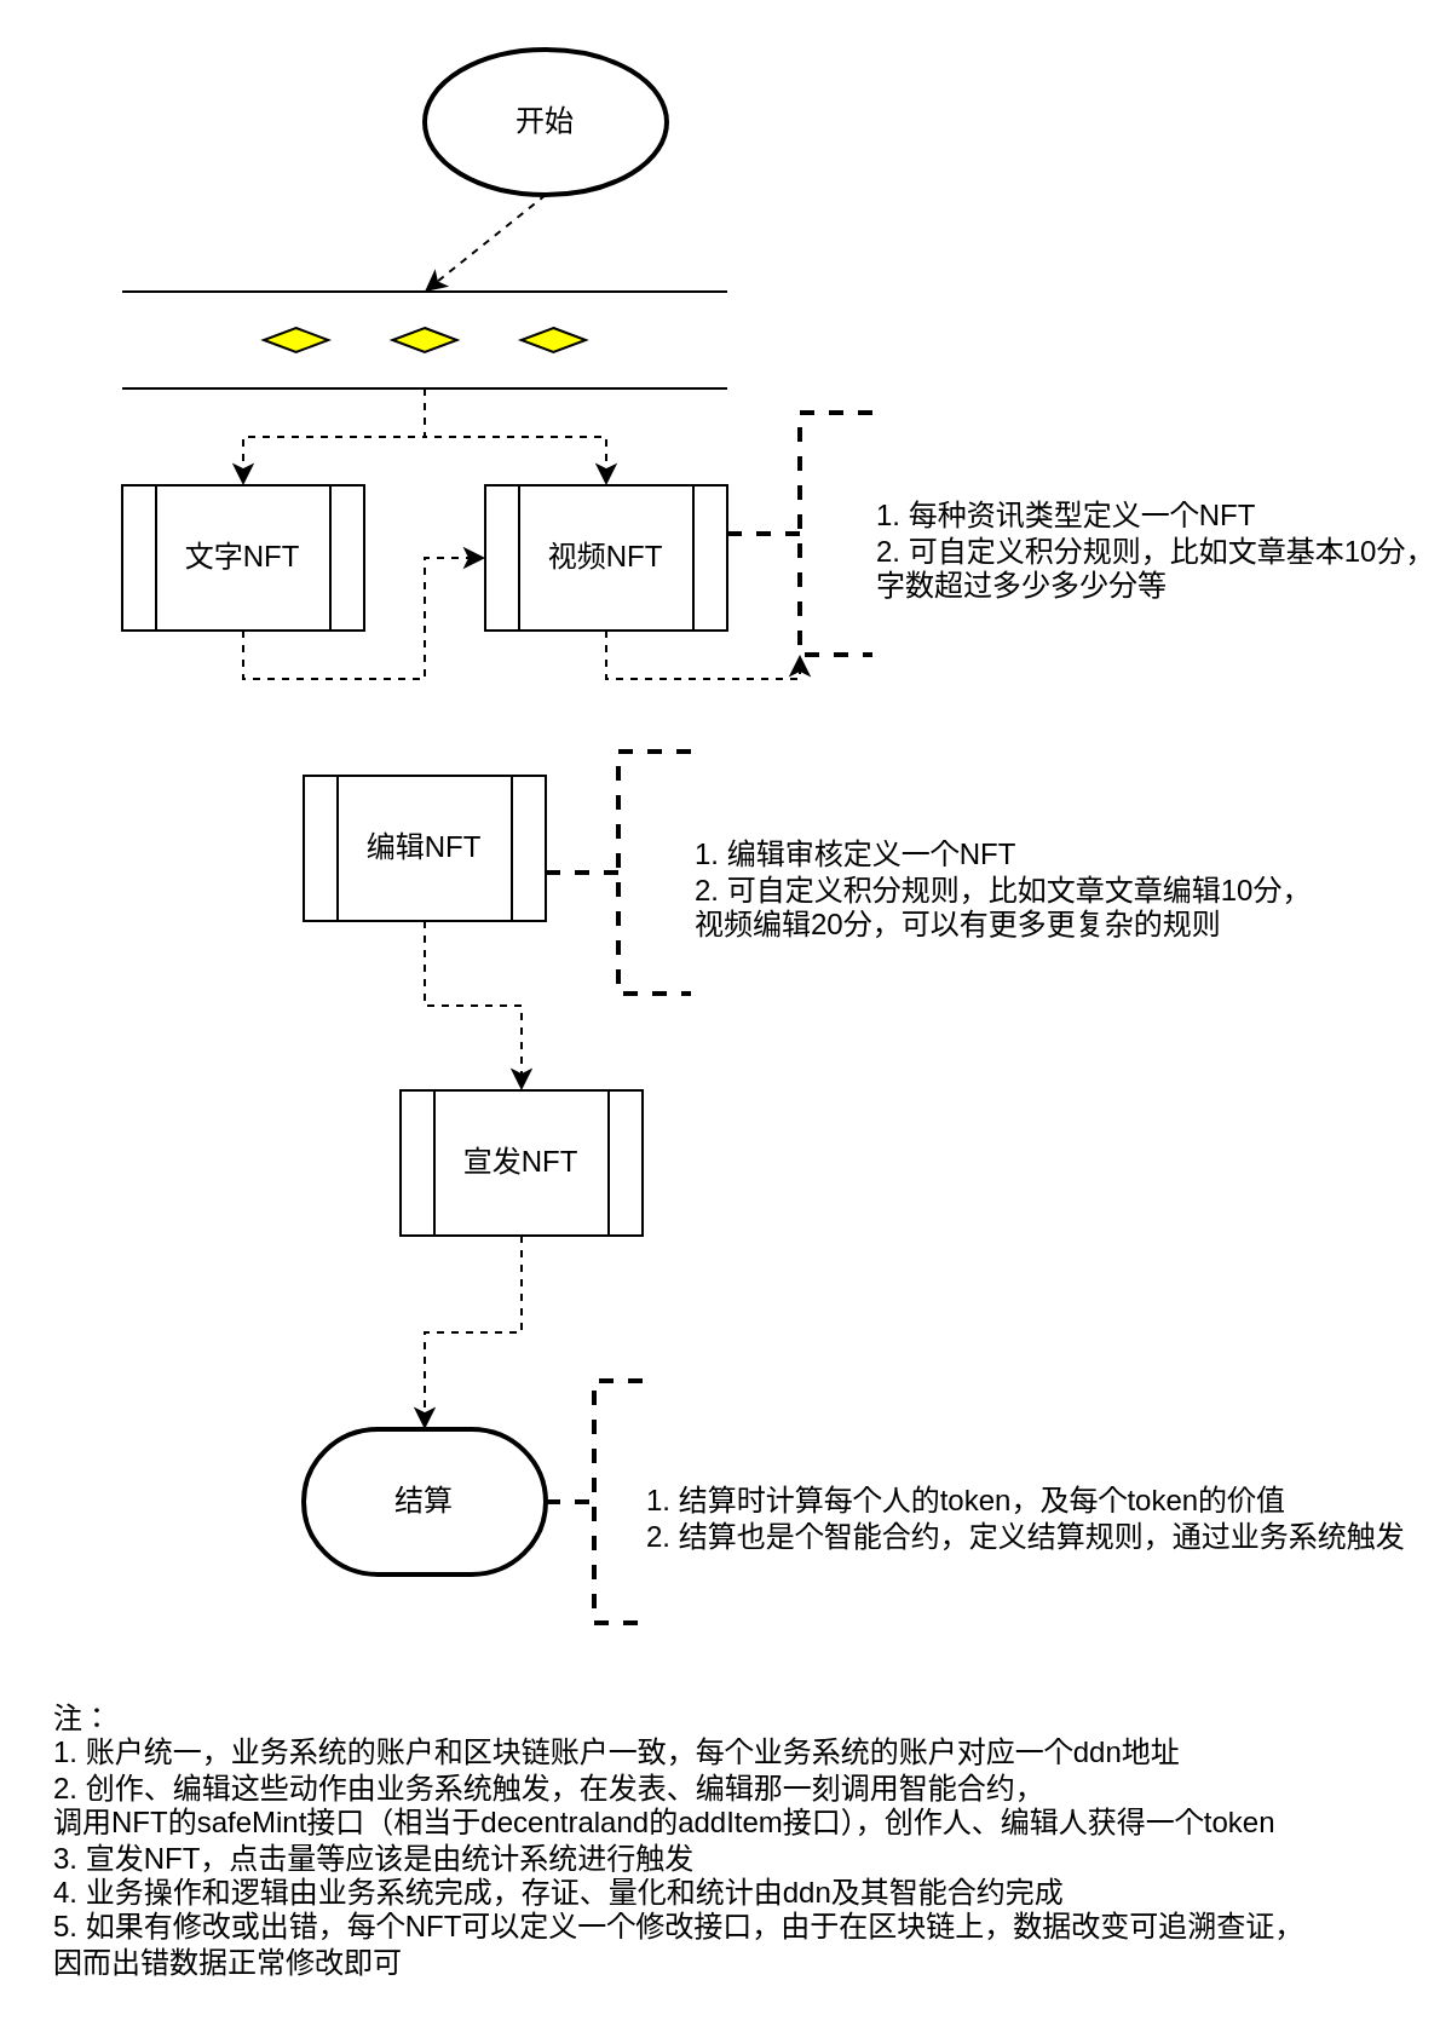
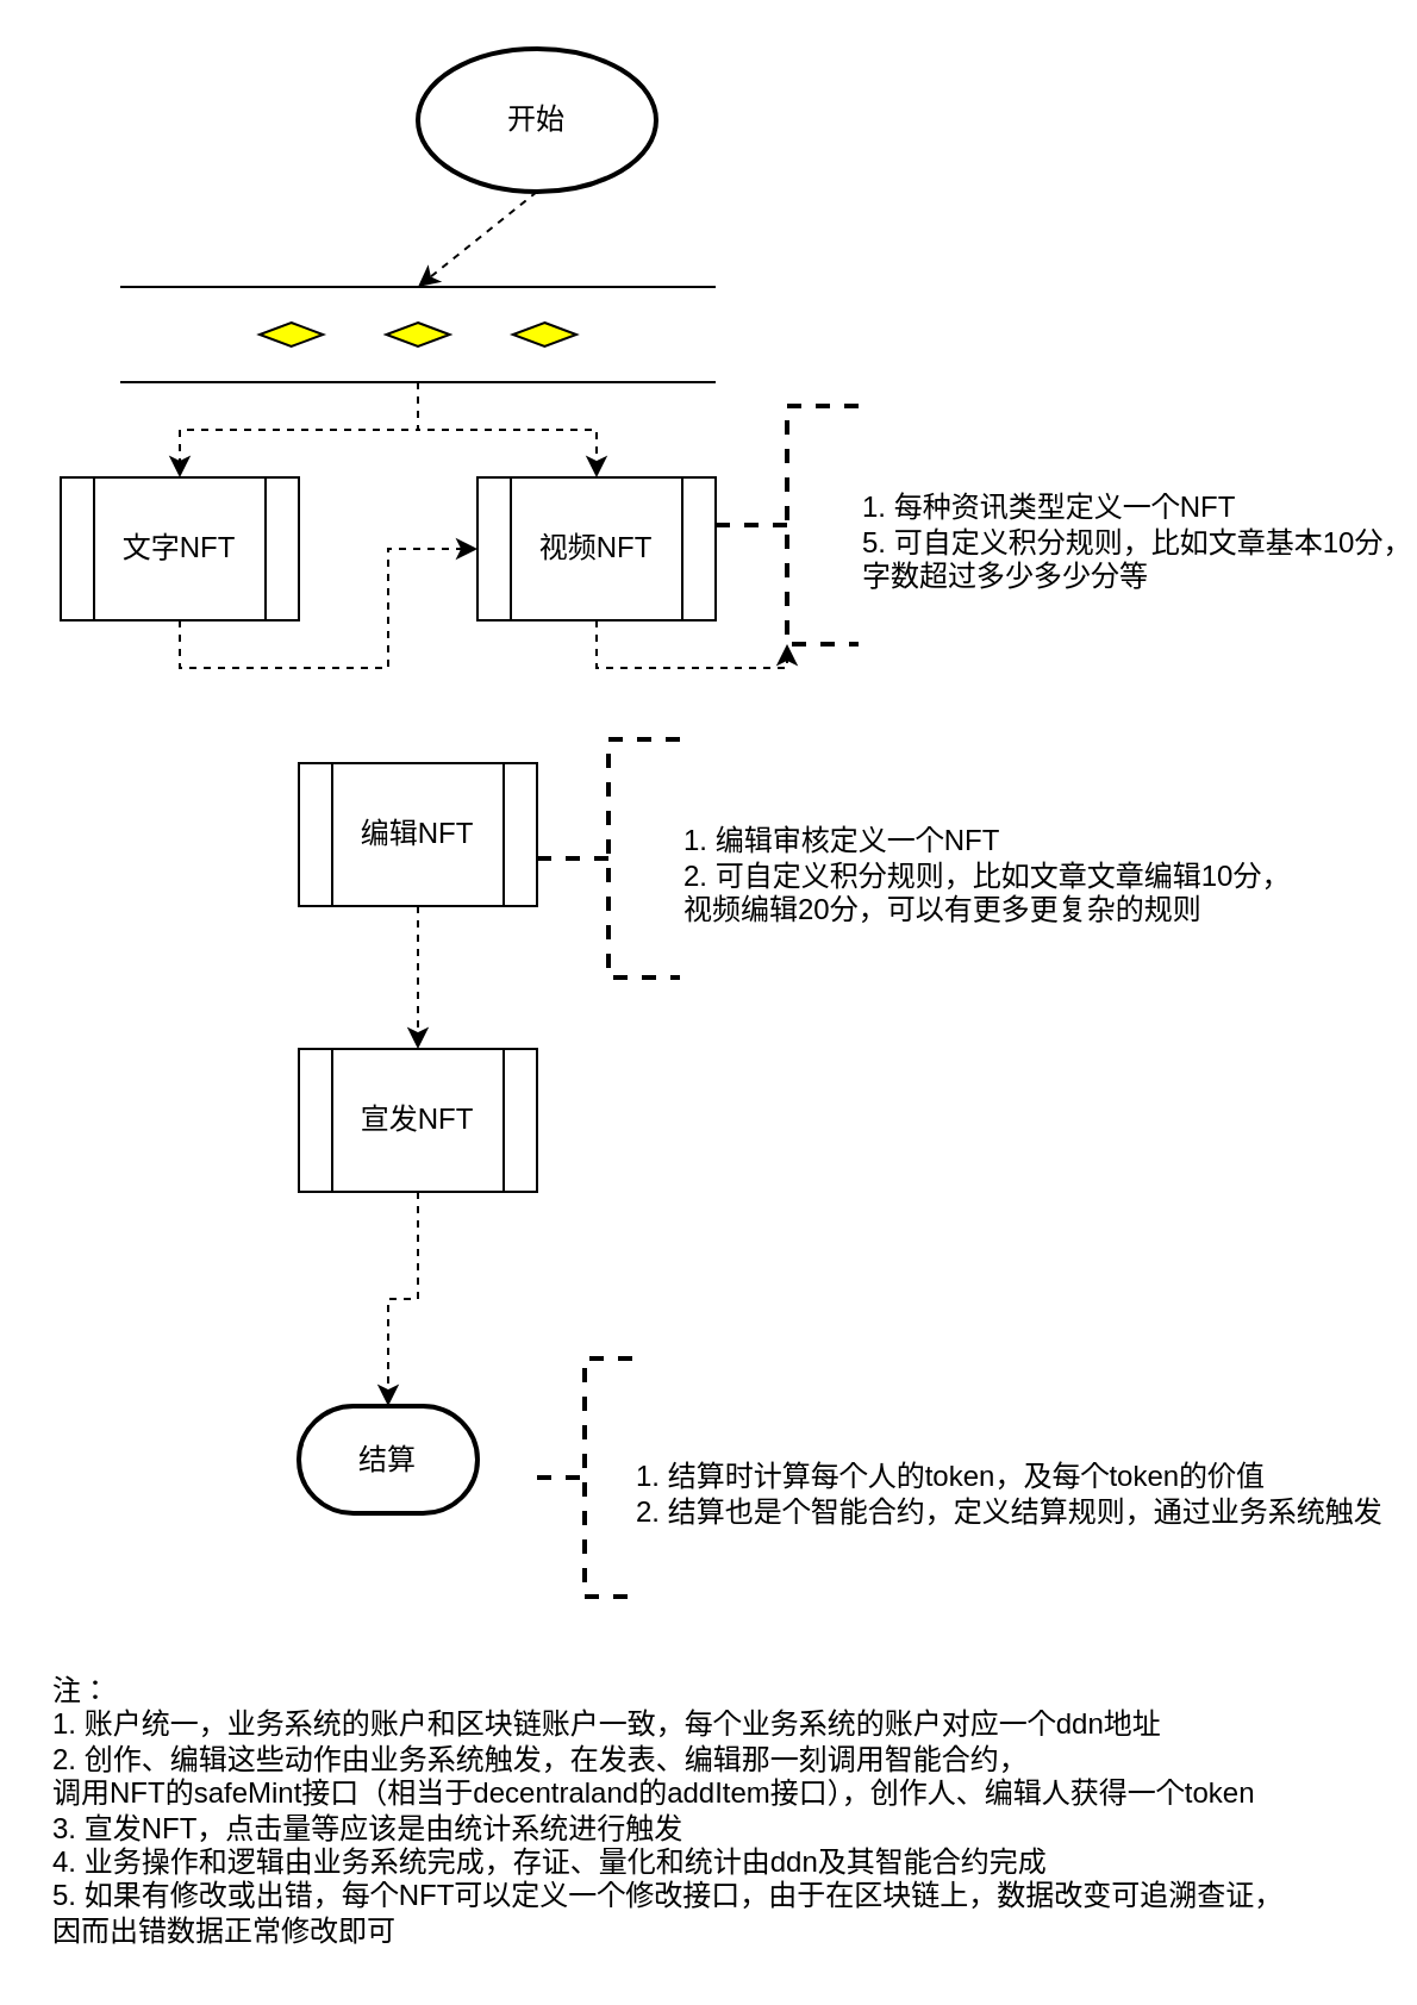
- <mxCell id="15" value="&lt;br&gt;&lt;div&gt;1. 每种资讯类型定义一个NFT&lt;/div&gt;&lt;div&gt;2. 可自定义积分规则，比如文章基本10分，&lt;/div&gt;&lt;div&gt;字数超过多少多少分等&lt;/div&gt;" style="strokeWidth=2;html=1;shape=mxgraph.flowchart.annotation_2;align=left;labelPosition=right;pointerEvents=1;rounded=0;dashed=1;" parent="1" vertex="1"><mxGeometry x="300" y="170" width="60" height="100" as="geometry" /></mxCell>
+ <mxCell id="15" value="&lt;br&gt;&lt;div&gt;1. 每种资讯类型定义一个NFT&lt;/div&gt;&lt;div&gt;5. 可自定义积分规则，比如文章基本10分，&lt;/div&gt;&lt;div&gt;字数超过多少多少分等&lt;/div&gt;" style="strokeWidth=2;html=1;shape=mxgraph.flowchart.annotation_2;align=left;labelPosition=right;pointerEvents=1;rounded=0;dashed=1;" parent="1" vertex="1"><mxGeometry x="300" y="170" width="60" height="100" as="geometry" /></mxCell>
- <mxCell id="3" value="文字NFT" style="verticalLabelPosition=middle;verticalAlign=middle;html=1;shape=process;whiteSpace=wrap;rounded=0;size=0.14;arcSize=6;labelPosition=center;align=center;" parent="1" vertex="1"><mxGeometry x="50" y="200" width="100" height="60" as="geometry" /></mxCell>
+ <mxCell id="3" value="文字NFT" style="verticalLabelPosition=middle;verticalAlign=middle;html=1;shape=process;whiteSpace=wrap;rounded=0;size=0.14;arcSize=6;labelPosition=center;align=center;" parent="1" vertex="1"><mxGeometry x="25" y="200" width="100" height="60" as="geometry" /></mxCell>
- <mxCell id="14" value="宣发NFT" style="verticalLabelPosition=middle;verticalAlign=middle;html=1;shape=process;whiteSpace=wrap;rounded=0;size=0.14;arcSize=6;labelPosition=center;align=center;" parent="1" vertex="1"><mxGeometry x="165" y="450" width="100" height="60" as="geometry" /></mxCell>
+ <mxCell id="14" value="宣发NFT" style="verticalLabelPosition=middle;verticalAlign=middle;html=1;shape=process;whiteSpace=wrap;rounded=0;size=0.14;arcSize=6;labelPosition=center;align=center;" parent="1" vertex="1"><mxGeometry x="125" y="440" width="100" height="60" as="geometry" /></mxCell>
- <mxCell id="17" value="结算" style="strokeWidth=2;html=1;shape=mxgraph.flowchart.terminator;whiteSpace=wrap;rounded=0;" parent="1" vertex="1"><mxGeometry x="125" y="590" width="100" height="60" as="geometry" /></mxCell>
+ <mxCell id="17" value="结算" style="strokeWidth=2;html=1;shape=mxgraph.flowchart.terminator;whiteSpace=wrap;rounded=0;" parent="1" vertex="1"><mxGeometry x="125" y="590" width="75" height="45" as="geometry" /></mxCell>
